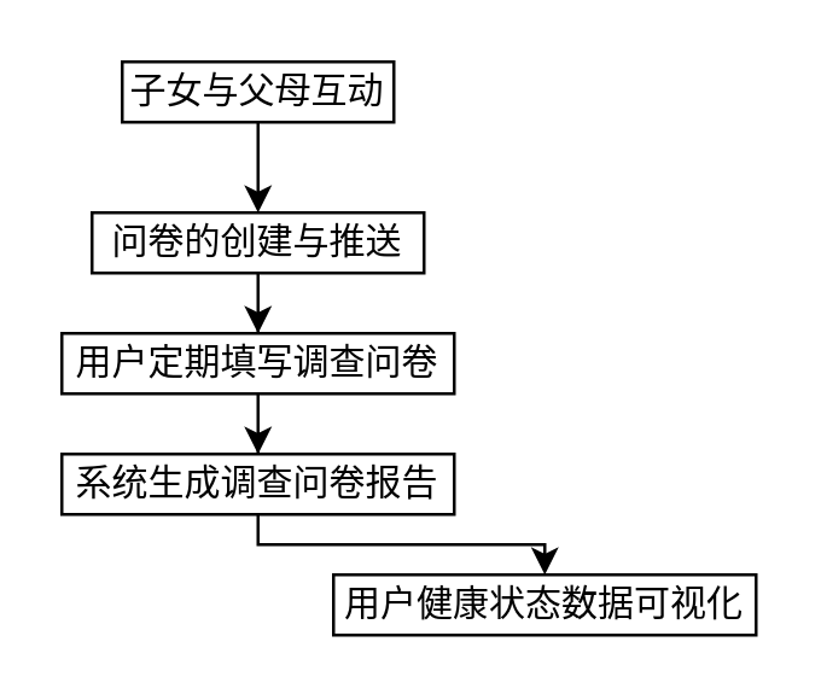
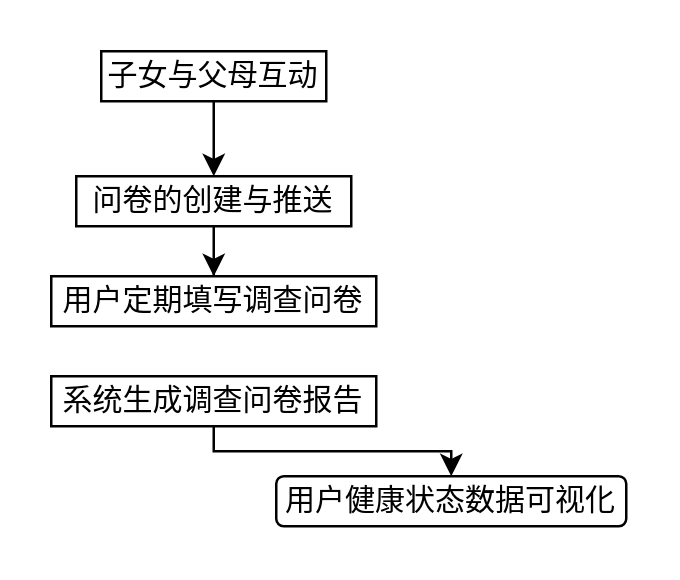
- <mxCell id="6" style="edgeStyle=orthogonalEdgeStyle;rounded=0;orthogonalLoop=1;jettySize=auto;html=1;entryX=0.5;entryY=0;entryDx=0;entryDy=0;" edge="1" parent="1" source="7" target="9"><mxGeometry relative="1" as="geometry" /></mxCell>
- <mxCell id="10" value="用户健康状态数据可视化" style="rounded=0;whiteSpace=wrap;html=1;" vertex="1" parent="1"><mxGeometry x="110" y="190" width="140" height="20" as="geometry" /></mxCell>
+ <mxCell id="10" value="用户健康状态数据可视化" style="whiteSpace=wrap;html=1;rounded=1;" vertex="1" parent="1"><mxGeometry x="110" y="190" width="140" height="20" as="geometry" /></mxCell>
